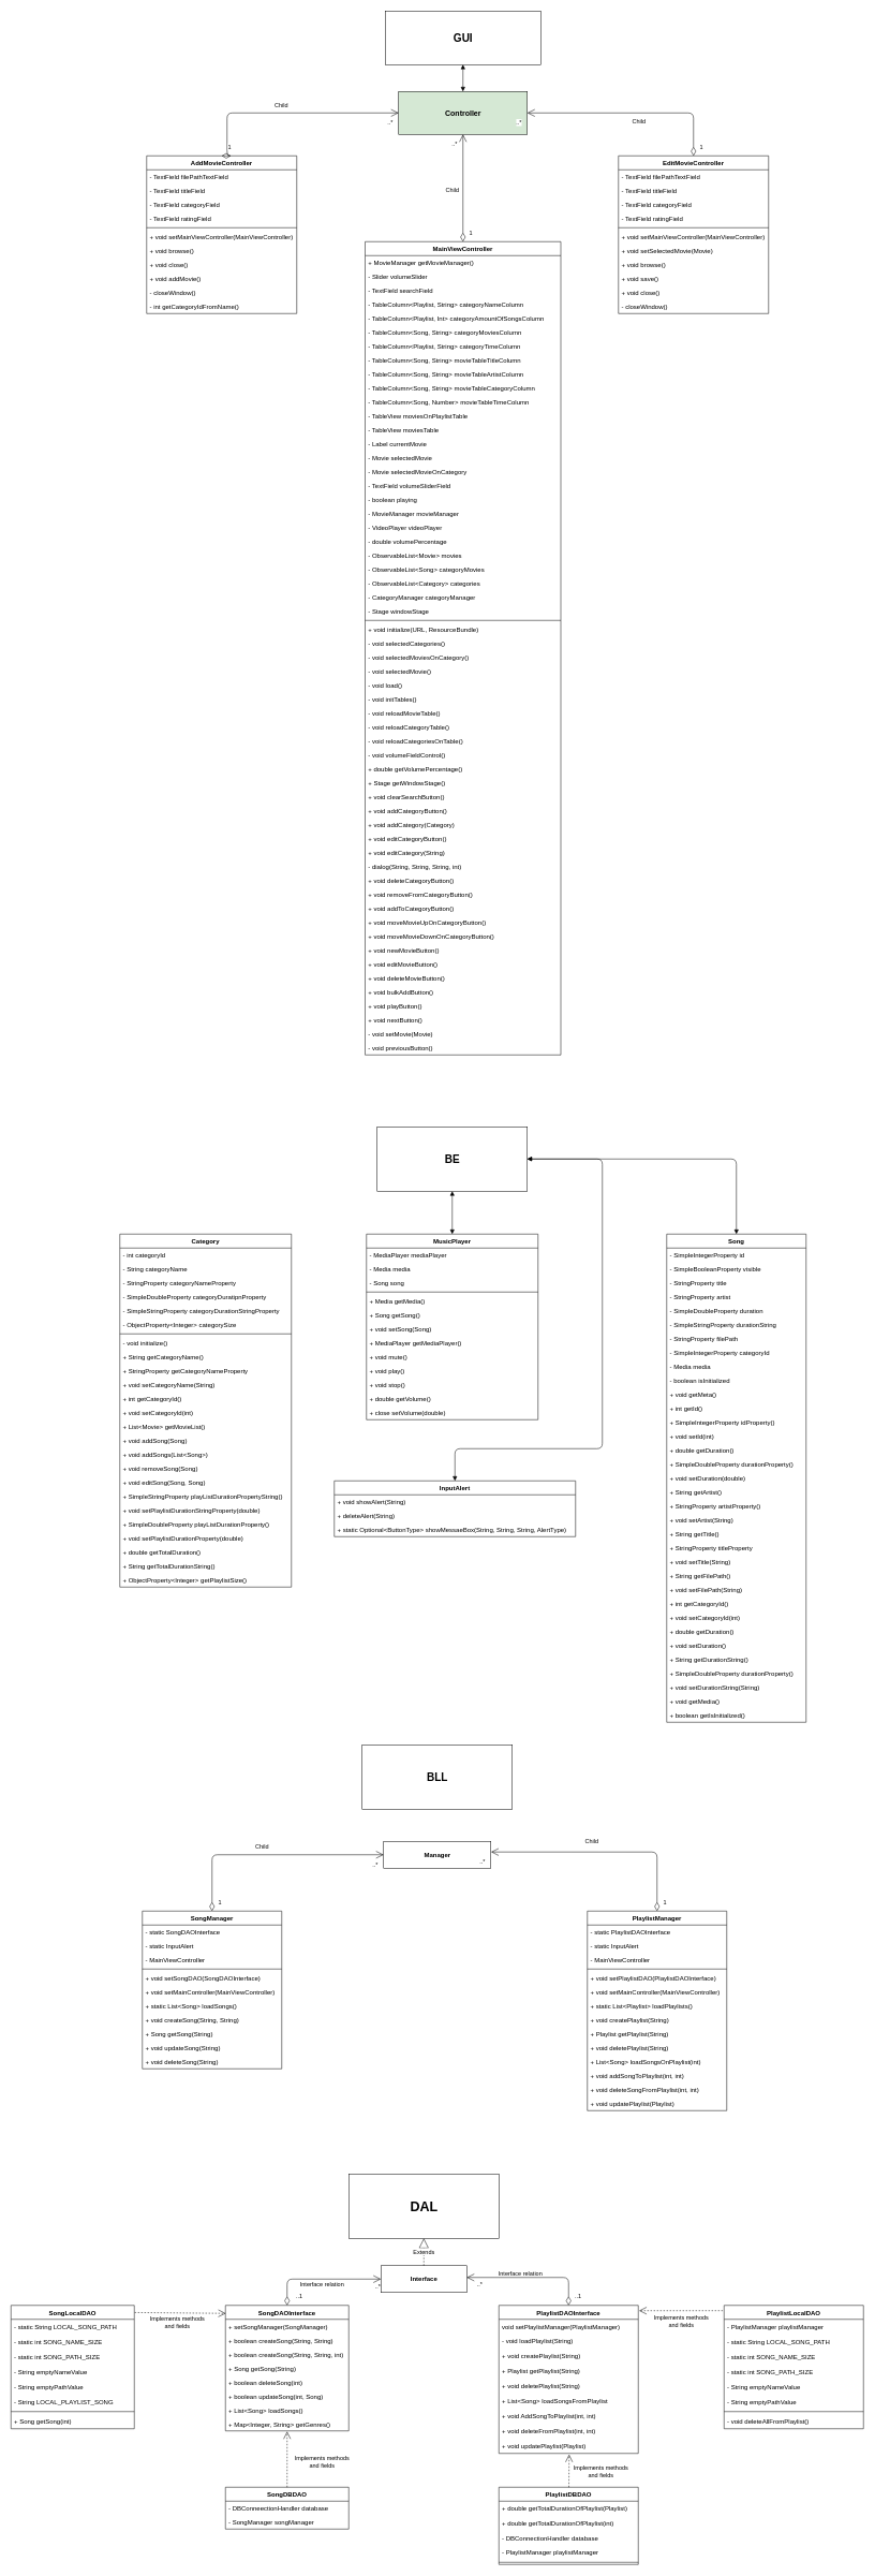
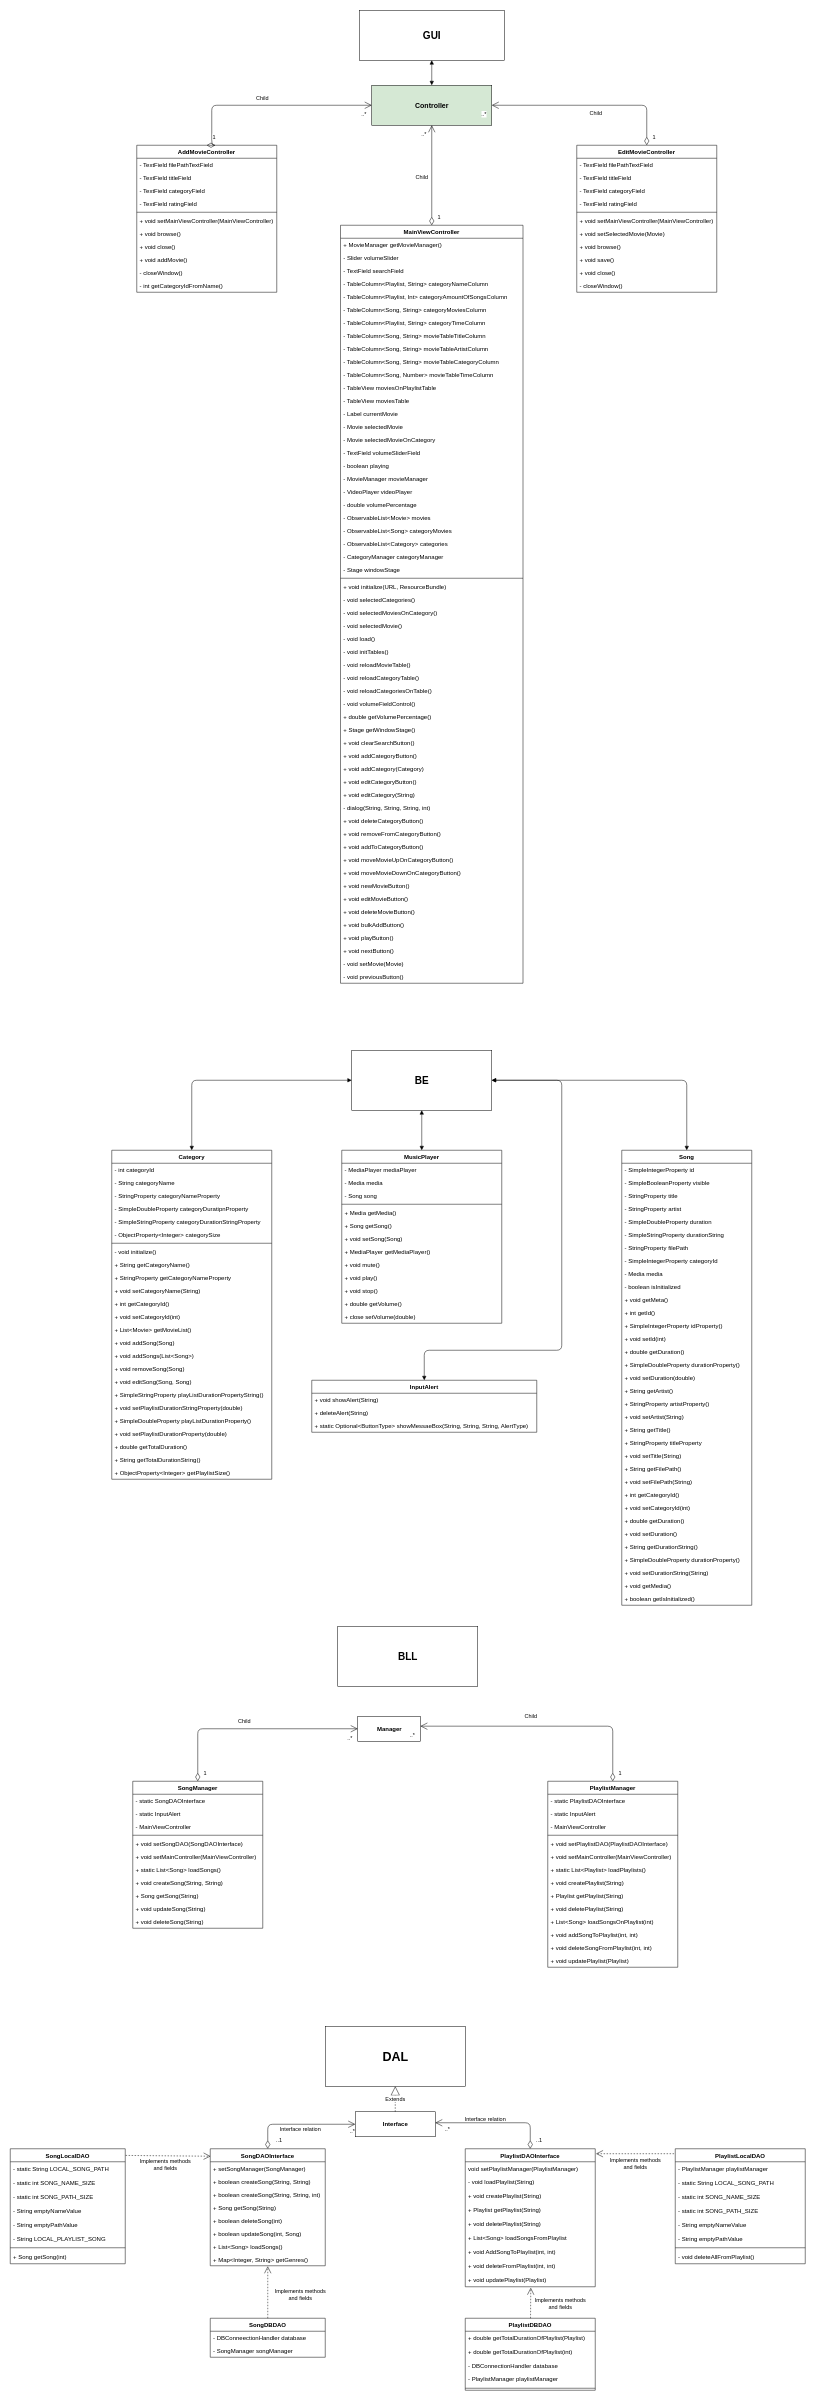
+ <mxCell id="261" value="" style="endArrow=block;startArrow=block;endFill=1;startFill=1;html=1;exitX=0.5;exitY=0;exitDx=0;exitDy=0;entryX=0;entryY=0.5;entryDx=0;entryDy=0;" parent="1" source="46" target="260" edge="1"><mxGeometry width="160" relative="1" as="geometry"><mxPoint x="393" y="2220" as="sourcePoint" /><mxPoint x="553" y="2220" as="targetPoint" /><Array as="points"><mxPoint x="383" y="2160" /></Array></mxGeometry></mxCell>
- <mxCell id="182" value="&lt;b&gt;Manager&lt;/b&gt;" style="html=1;" parent="1" vertex="1"><mxGeometry x="715" y="3432" width="200" height="50" as="geometry" /></mxCell>
+ <mxCell id="182" value="&lt;b&gt;Manager&lt;/b&gt;" style="html=1;" parent="1" vertex="1"><mxGeometry x="715" y="3432" width="125" height="50" as="geometry" /></mxCell>
